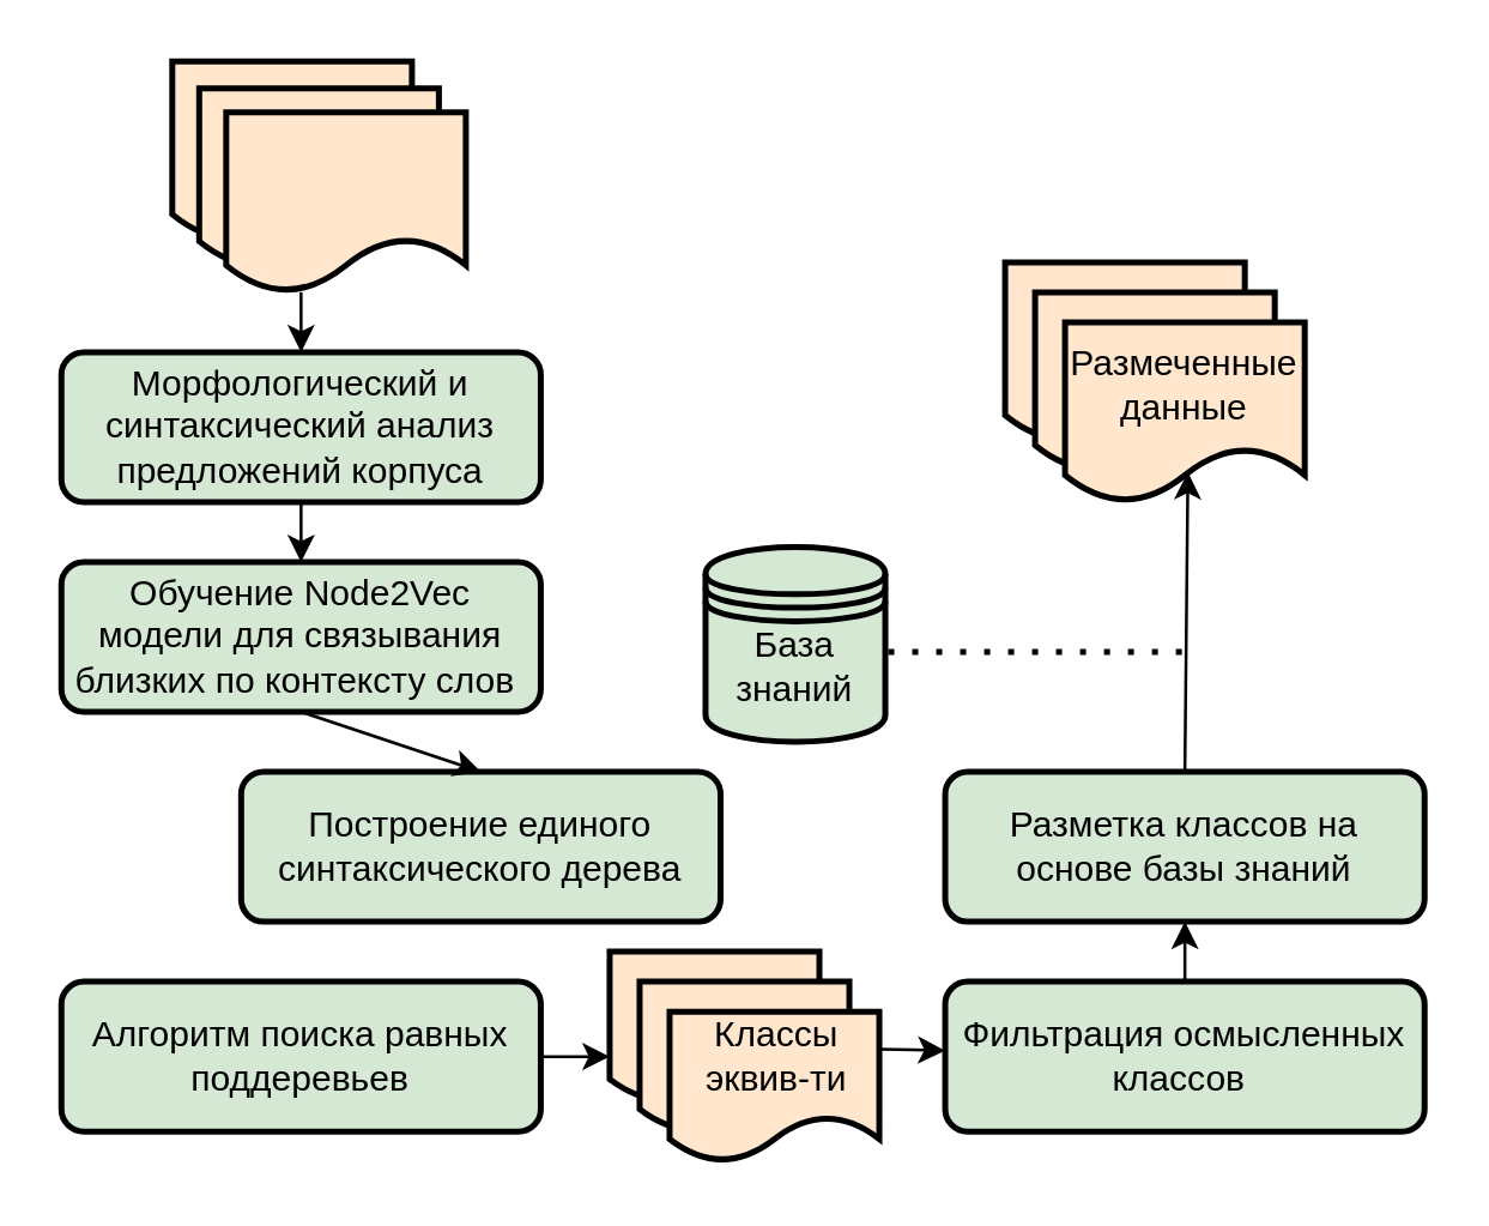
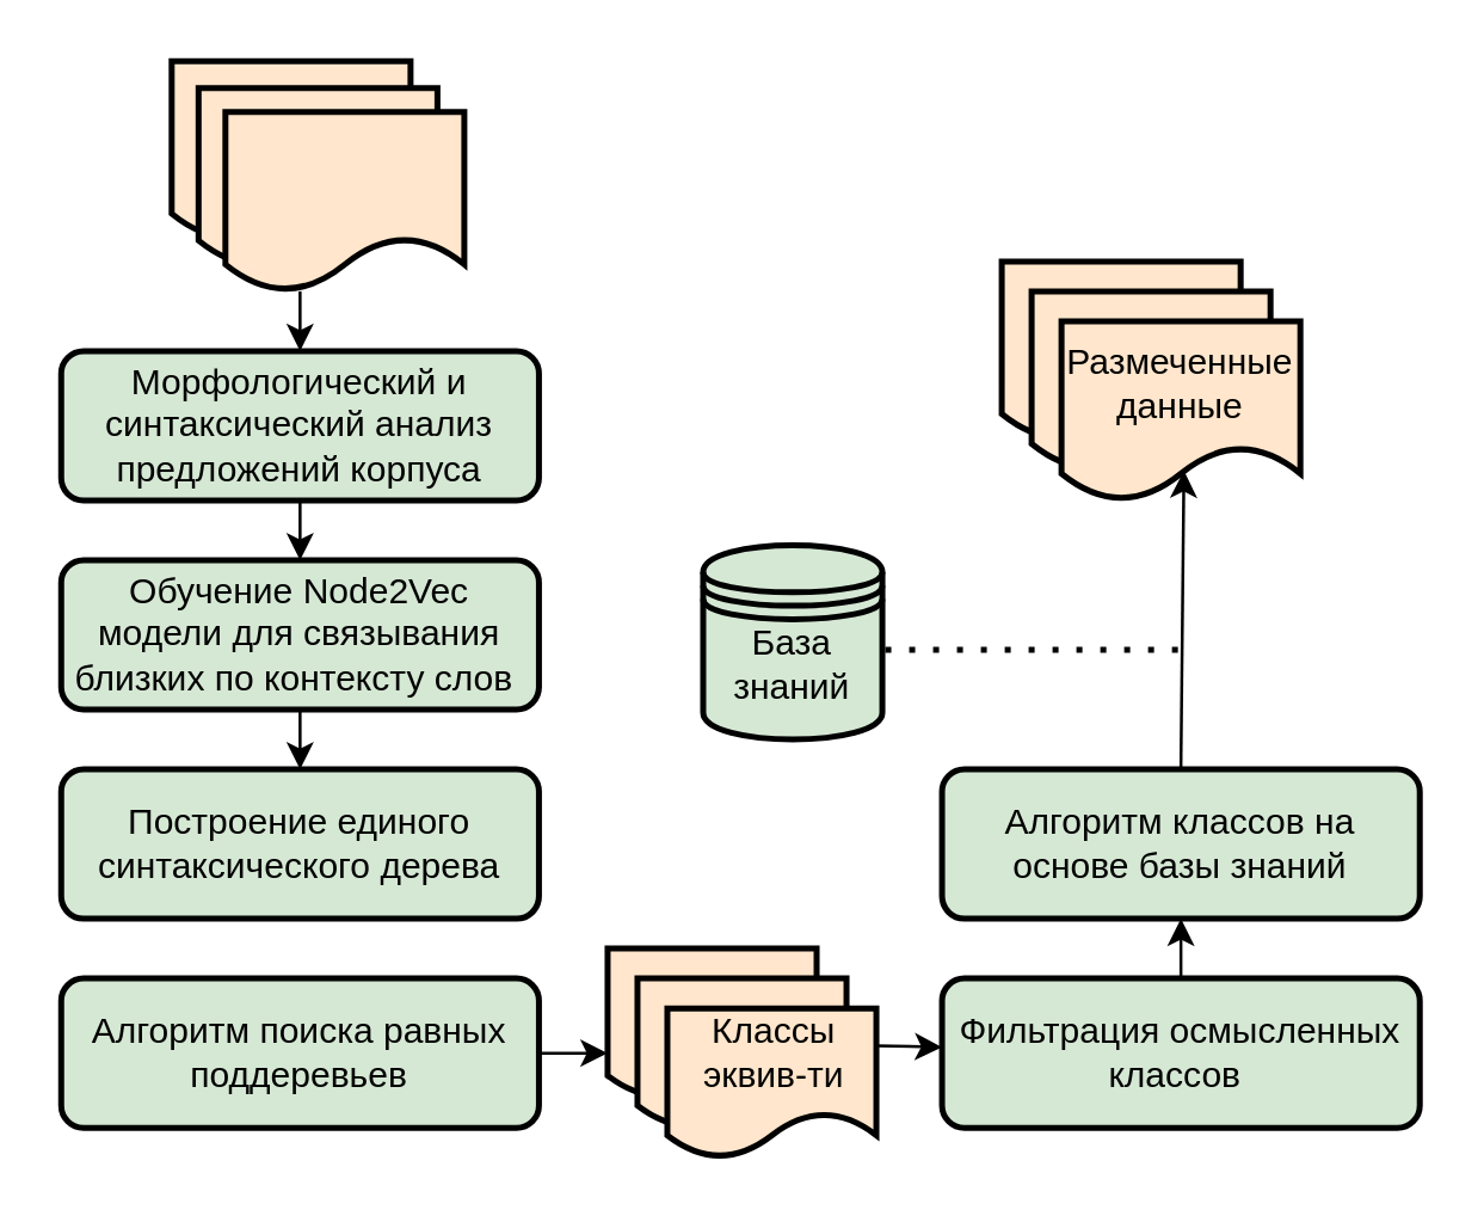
- <mxCell id="4" value="Построение единого синтаксического дерева" style="rounded=1;whiteSpace=wrap;html=1;fillColor=#d5e8d4;strokeWidth=2;" vertex="1" parent="1"><mxGeometry x="80" y="257" width="160" height="50" as="geometry" /></mxCell>
+ <mxCell id="4" value="Построение единого синтаксического дерева" style="rounded=1;whiteSpace=wrap;html=1;fillColor=#d5e8d4;strokeWidth=2;" vertex="1" parent="1"><mxGeometry x="20" y="257" width="160" height="50" as="geometry" /></mxCell>
- <mxCell id="20" value="Разметка классов на основе базы знаний" style="rounded=1;whiteSpace=wrap;html=1;fillColor=#d5e8d4;strokeWidth=2;" vertex="1" parent="1"><mxGeometry x="315" y="257" width="160" height="50" as="geometry" /></mxCell>
+ <mxCell id="20" value="Алгоритм классов на основе базы знаний" style="rounded=1;whiteSpace=wrap;html=1;fillColor=#d5e8d4;strokeWidth=2;" vertex="1" parent="1"><mxGeometry x="315" y="257" width="160" height="50" as="geometry" /></mxCell>
